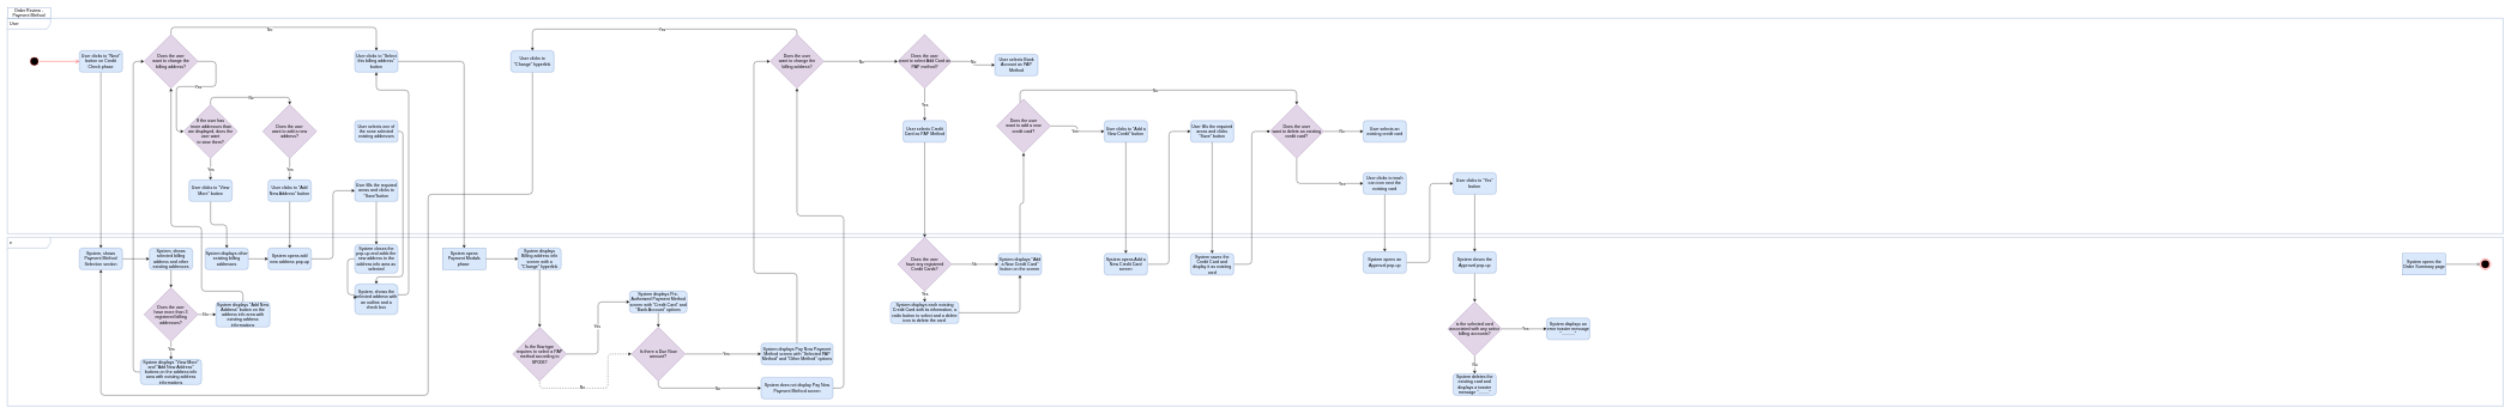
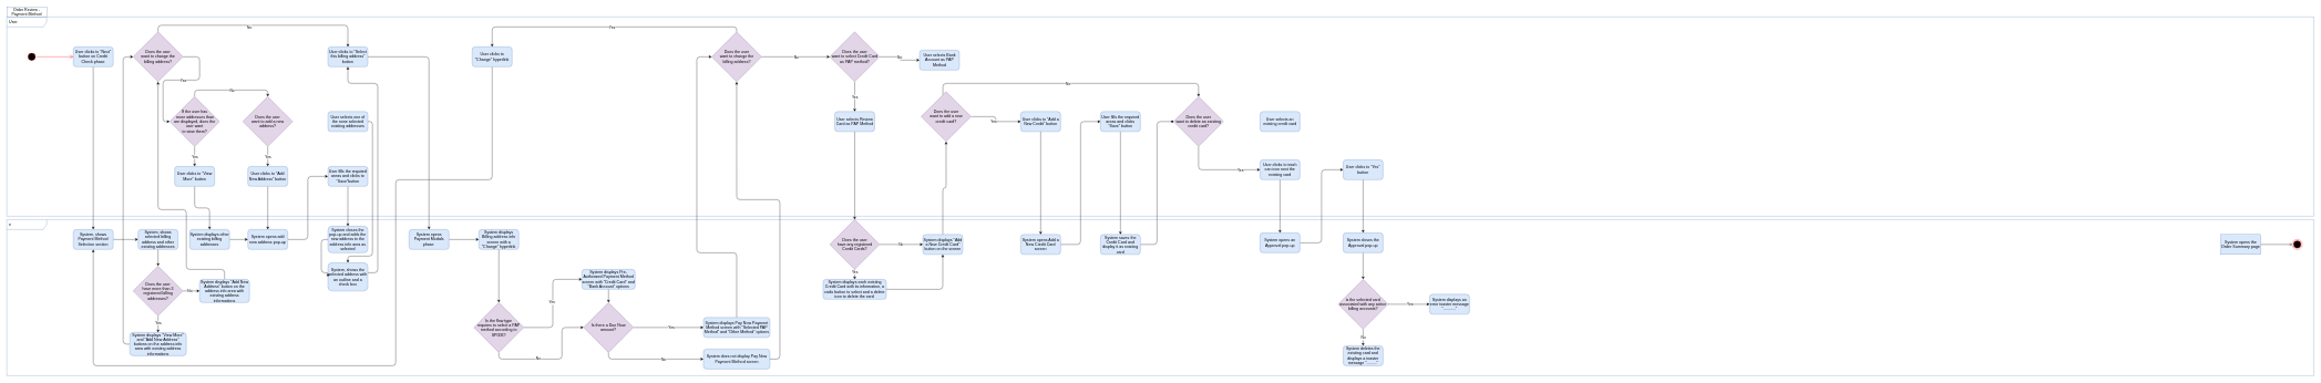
- <mxCell id="82" value="Does the user&lt;br style=&quot;border-color: var(--border-color);&quot;&gt;want to select Add Card as PAP method?" style="rhombus;whiteSpace=wrap;html=1;fillColor=#e1d5e7;strokeColor=#9673a6;" vertex="1" parent="1"><mxGeometry x="2495.57" y="95" width="150" height="150" as="geometry" /></mxCell>
+ <mxCell id="82" value="Does the user&lt;br style=&quot;border-color: var(--border-color);&quot;&gt;want to select Credit Card as PAP method?" style="rhombus;whiteSpace=wrap;html=1;fillColor=#e1d5e7;strokeColor=#9673a6;" vertex="1" parent="1"><mxGeometry x="2495.57" y="95" width="150" height="150" as="geometry" /></mxCell>
- <mxCell id="84" value="User selects Credit Card as PAP Method" style="whiteSpace=wrap;html=1;fillColor=#dae8fc;strokeColor=#6c8ebf;rounded=1;" vertex="1" parent="1"><mxGeometry x="2510.57" y="335" width="120" height="60" as="geometry" /></mxCell>
+ <mxCell id="84" value="User selects Review Card as PAP Method" style="whiteSpace=wrap;html=1;fillColor=#dae8fc;strokeColor=#6c8ebf;rounded=1;" vertex="1" parent="1"><mxGeometry x="2510.57" y="335" width="120" height="60" as="geometry" /></mxCell>
- <mxCell id="114" style="edgeStyle=orthogonalEdgeStyle;rounded=1;orthogonalLoop=1;jettySize=auto;html=1;entryX=0;entryY=0.5;entryDx=0;entryDy=0;" edge="1" parent="1" source="118" target="113"><mxGeometry relative="1" as="geometry" /></mxCell>
- <mxCell id="115" value="No" style="edgeLabel;html=1;align=center;verticalAlign=middle;resizable=0;points=[];" vertex="1" connectable="0" parent="114"><mxGeometry x="0.287" y="-1" relative="1" as="geometry"><mxPoint x="-21" y="-1" as="offset" /></mxGeometry></mxCell>
- <mxCell id="57" value="System opens Payment Modals phase&amp;nbsp;" style="whiteSpace=wrap;html=1;fillColor=#dae8fc;strokeColor=#6c8ebf;rounded=0;" vertex="1" parent="1"><mxGeometry x="1230" y="690" width="120" height="60" as="geometry" /></mxCell>
+ <mxCell id="57" value="System opens Payment Modals phase&amp;nbsp;" style="whiteSpace=wrap;html=1;fillColor=#dae8fc;strokeColor=#6c8ebf;rounded=1;" vertex="1" parent="1"><mxGeometry x="1230" y="690" width="120" height="60" as="geometry" /></mxCell>
- <mxCell id="102" style="edgeStyle=orthogonalEdgeStyle;rounded=1;orthogonalLoop=1;jettySize=auto;html=1;entryX=0;entryY=0.5;entryDx=0;entryDy=0;dashed=1;" edge="1" parent="1" source="104" target="66"><mxGeometry relative="1" as="geometry"><Array as="points"><mxPoint x="1500" y="1080" /><mxPoint x="1690" y="1080" /><mxPoint x="1690" y="985" /></Array></mxGeometry></mxCell>
+ <mxCell id="102" style="edgeStyle=orthogonalEdgeStyle;rounded=1;orthogonalLoop=1;jettySize=auto;html=1;entryX=0;entryY=0.5;entryDx=0;entryDy=0;" edge="1" parent="1" source="104" target="66"><mxGeometry relative="1" as="geometry"><Array as="points"><mxPoint x="1500" y="1080" /><mxPoint x="1690" y="1080" /><mxPoint x="1690" y="985" /></Array></mxGeometry></mxCell>
